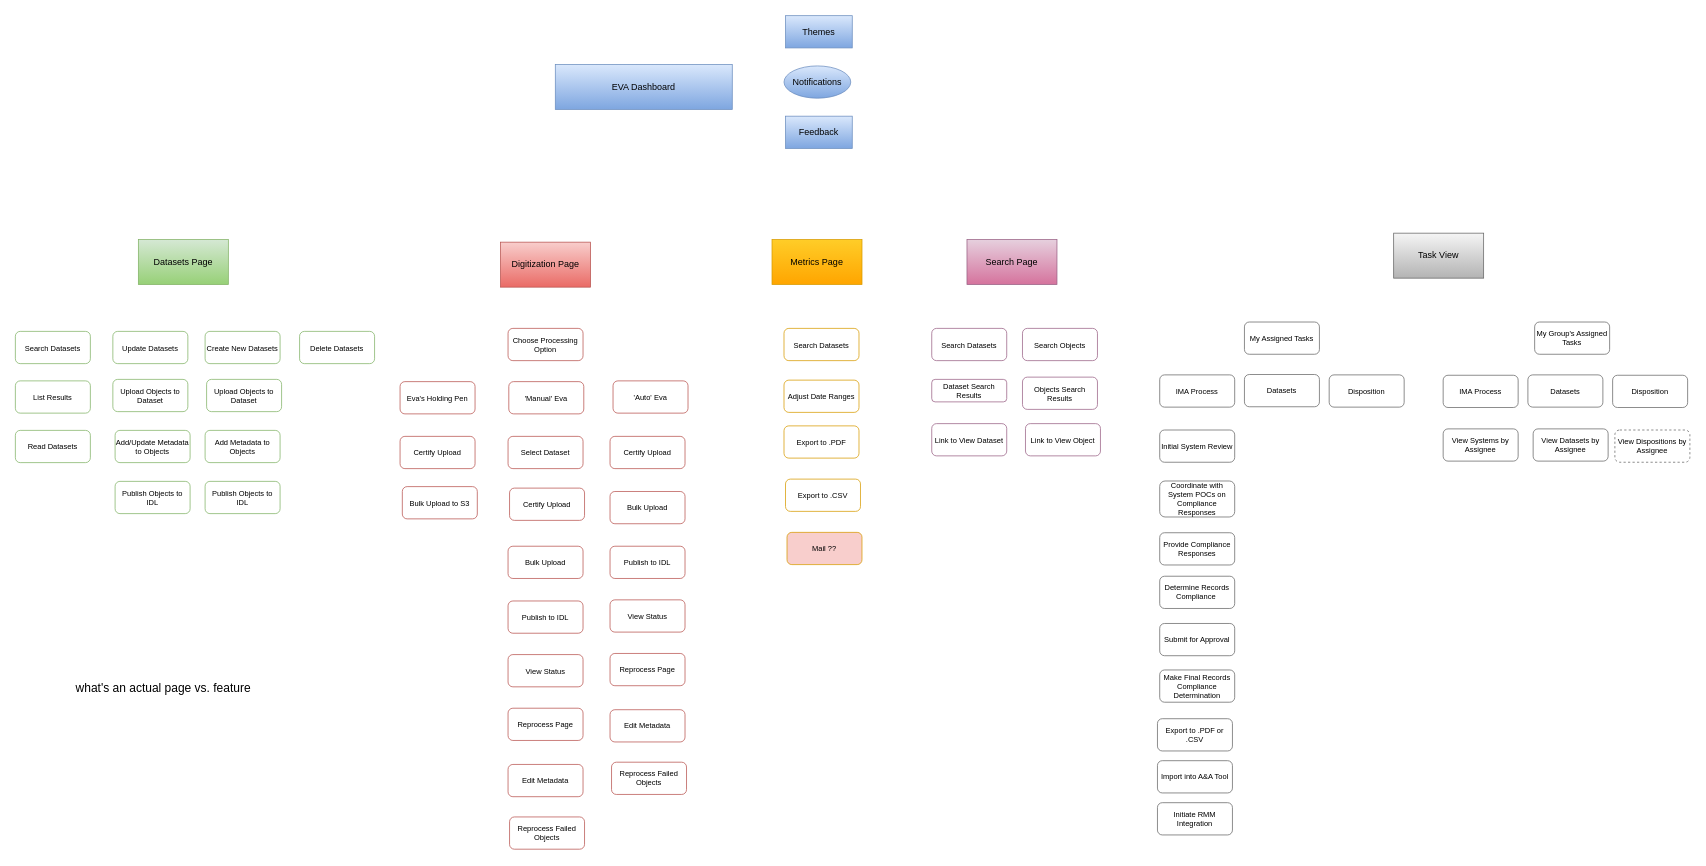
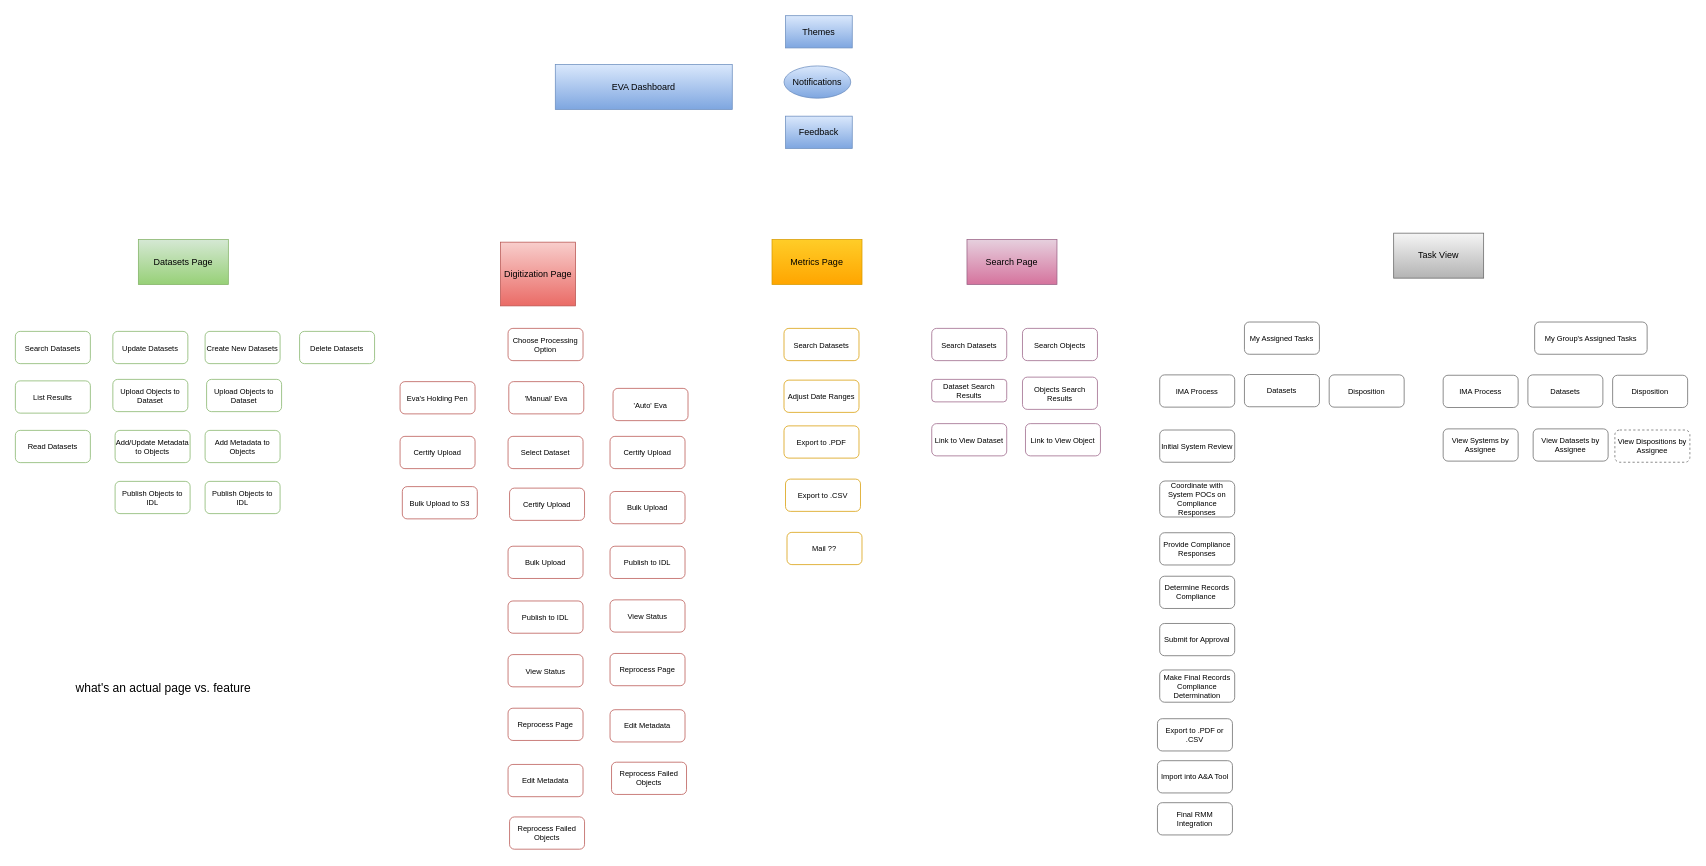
- <mxCell id="37" value="Digitization Page" style="rounded=0;whiteSpace=wrap;html=1;strokeColor=#b85450;gradientColor=#ea6b66;fillColor=#f8cecc;" parent="1" vertex="1"><mxGeometry x="667" y="322" width="120" height="60" as="geometry" /></mxCell>
+ <mxCell id="37" value="Digitization Page" style="rounded=0;whiteSpace=wrap;html=1;strokeColor=#b85450;gradientColor=#ea6b66;fillColor=#f8cecc;" parent="1" vertex="1"><mxGeometry x="667" y="322" width="100" height="85" as="geometry" /></mxCell>
- <mxCell id="43" value="My Group's Assigned Tasks" style="rounded=1;whiteSpace=wrap;html=1;strokeColor=#666666;fontSize=10;gradientColor=#b3b3b3;fillColor=none;" parent="1" vertex="1"><mxGeometry x="2046" y="428.5" width="100" height="43" as="geometry" /></mxCell>
+ <mxCell id="43" value="My Group's Assigned Tasks" style="rounded=1;whiteSpace=wrap;html=1;strokeColor=#666666;fontSize=10;gradientColor=#b3b3b3;fillColor=none;" parent="1" vertex="1"><mxGeometry x="2046" y="428.5" width="150" height="43" as="geometry" /></mxCell>
- <mxCell id="60" value="'Auto' Eva" style="rounded=1;whiteSpace=wrap;html=1;strokeColor=#b85450;fontSize=10;fillColor=#FFFFFF;" parent="1" vertex="1"><mxGeometry x="817" y="507" width="100" height="43" as="geometry" /></mxCell>
+ <mxCell id="60" value="'Auto' Eva" style="rounded=1;whiteSpace=wrap;html=1;strokeColor=#b85450;fontSize=10;fillColor=#FFFFFF;" parent="1" vertex="1"><mxGeometry x="817" y="517" width="100" height="43" as="geometry" /></mxCell>
- <mxCell id="31" value="Mail ??" style="rounded=1;whiteSpace=wrap;html=1;strokeColor=#d79b00;fontSize=10;fillColor=#f8cecc;" parent="1" vertex="1"><mxGeometry x="1049" y="709" width="100" height="43" as="geometry" /></mxCell>
+ <mxCell id="31" value="Mail ??" style="rounded=1;whiteSpace=wrap;html=1;strokeColor=#d79b00;fontSize=10;fillColor=#FFFFFF;" parent="1" vertex="1"><mxGeometry x="1049" y="709" width="100" height="43" as="geometry" /></mxCell>
- <mxCell id="55" value="Initiate RMM Integration" style="rounded=1;whiteSpace=wrap;html=1;strokeColor=#666666;fontSize=10;gradientColor=#b3b3b3;fillColor=none;" parent="1" vertex="1"><mxGeometry x="1543" y="1069.5" width="100" height="43" as="geometry" /></mxCell>
+ <mxCell id="55" value="Final RMM Integration" style="rounded=1;whiteSpace=wrap;html=1;strokeColor=#666666;fontSize=10;gradientColor=#b3b3b3;fillColor=none;" parent="1" vertex="1"><mxGeometry x="1543" y="1069.5" width="100" height="43" as="geometry" /></mxCell>
